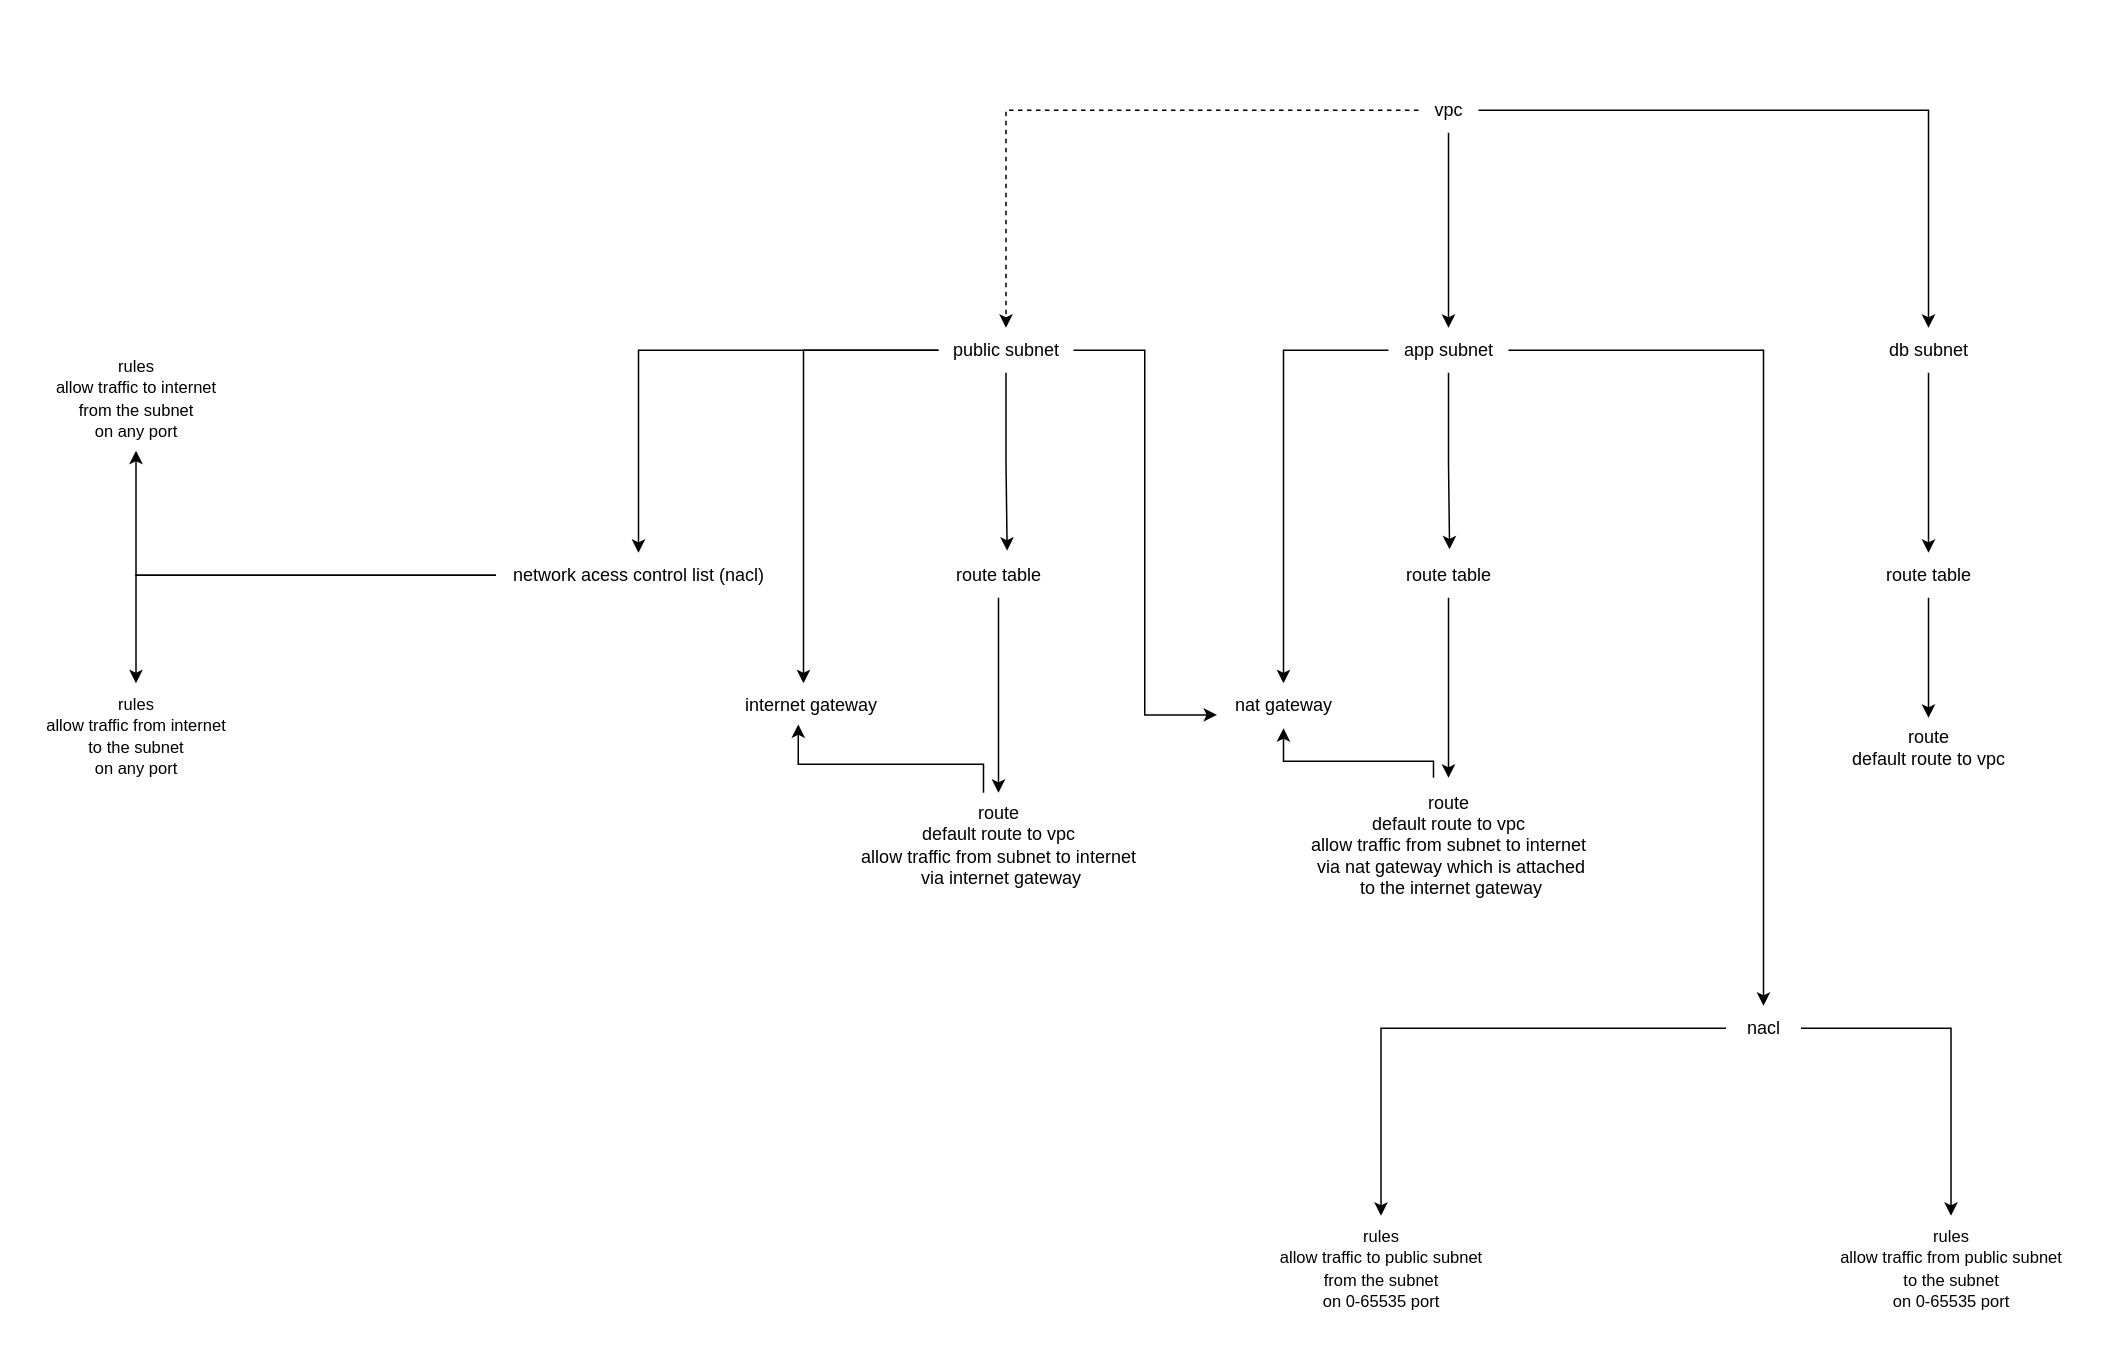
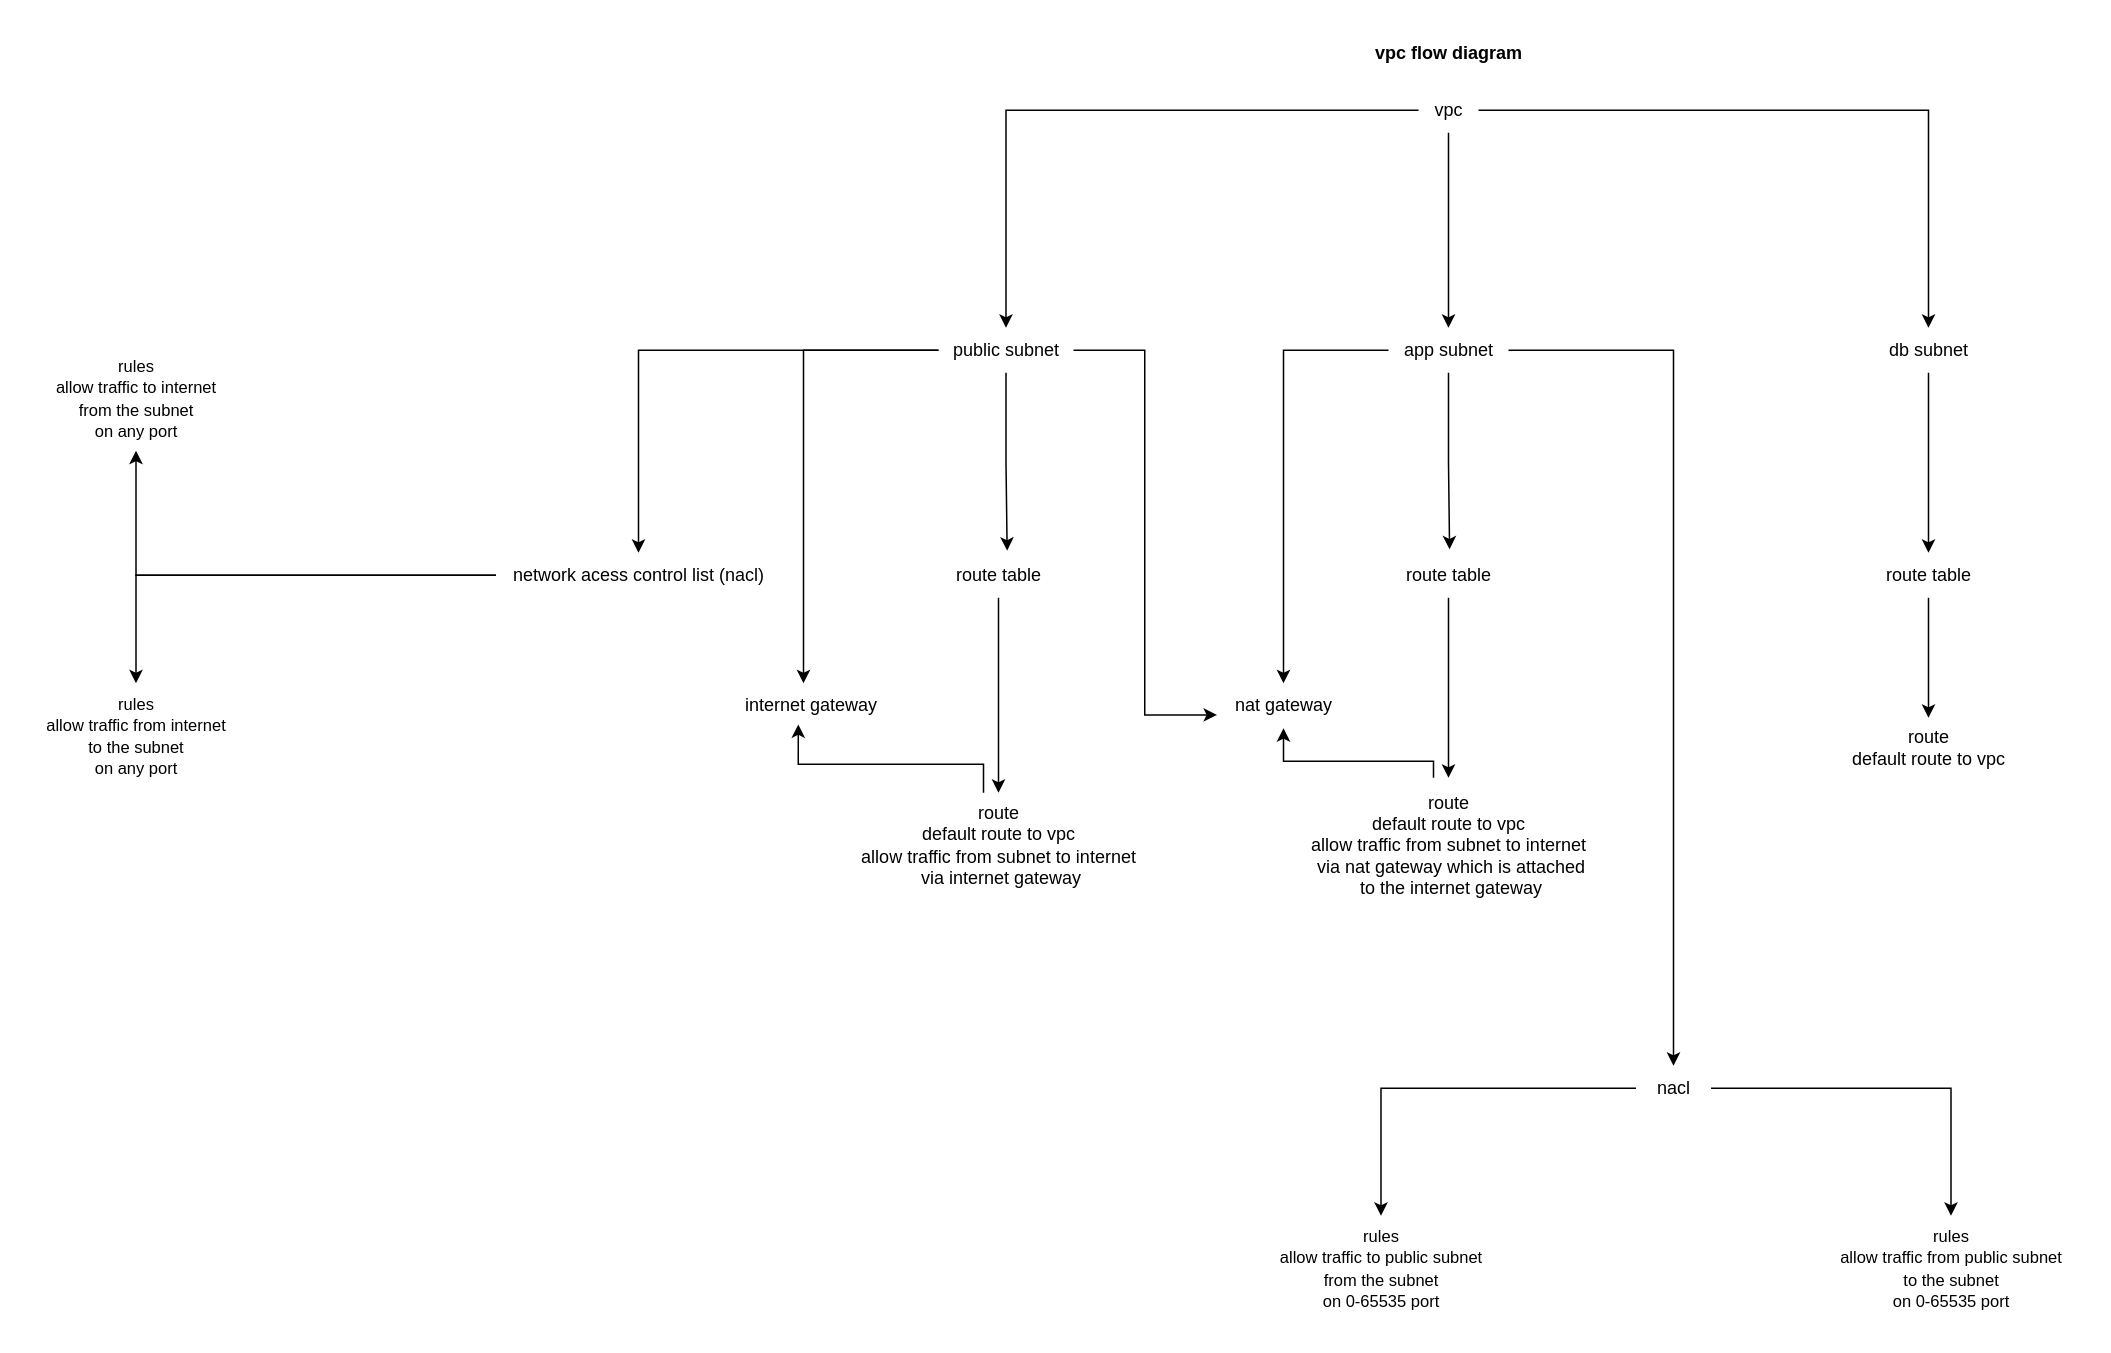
+ <mxCell id="40" value="&lt;b&gt;vpc flow diagram&lt;/b&gt;" style="text;html=1;align=center;verticalAlign=middle;resizable=0;points=[];autosize=1;strokeColor=none;fillColor=none;" vertex="1" parent="1"><mxGeometry x="905" y="20" width="120" height="30" as="geometry" /></mxCell>
- <mxCell id="2" style="edgeStyle=orthogonalEdgeStyle;rounded=0;orthogonalLoop=1;jettySize=auto;html=1;dashed=1;" edge="1" parent="1" source="5" target="8"><mxGeometry relative="1" as="geometry" /></mxCell>
+ <mxCell id="2" style="edgeStyle=orthogonalEdgeStyle;rounded=0;orthogonalLoop=1;jettySize=auto;html=1;" edge="1" parent="1" source="5" target="8"><mxGeometry relative="1" as="geometry" /></mxCell>
- <mxCell id="37" value="nacl" style="text;html=1;align=center;verticalAlign=middle;resizable=0;points=[];autosize=1;strokeColor=none;fillColor=none;" vertex="1" parent="1"><mxGeometry x="1150" y="670" width="50" height="30" as="geometry" /></mxCell>
+ <mxCell id="37" value="nacl" style="text;html=1;align=center;verticalAlign=middle;resizable=0;points=[];autosize=1;strokeColor=none;fillColor=none;" vertex="1" parent="1"><mxGeometry x="1090" y="710" width="50" height="30" as="geometry" /></mxCell>
